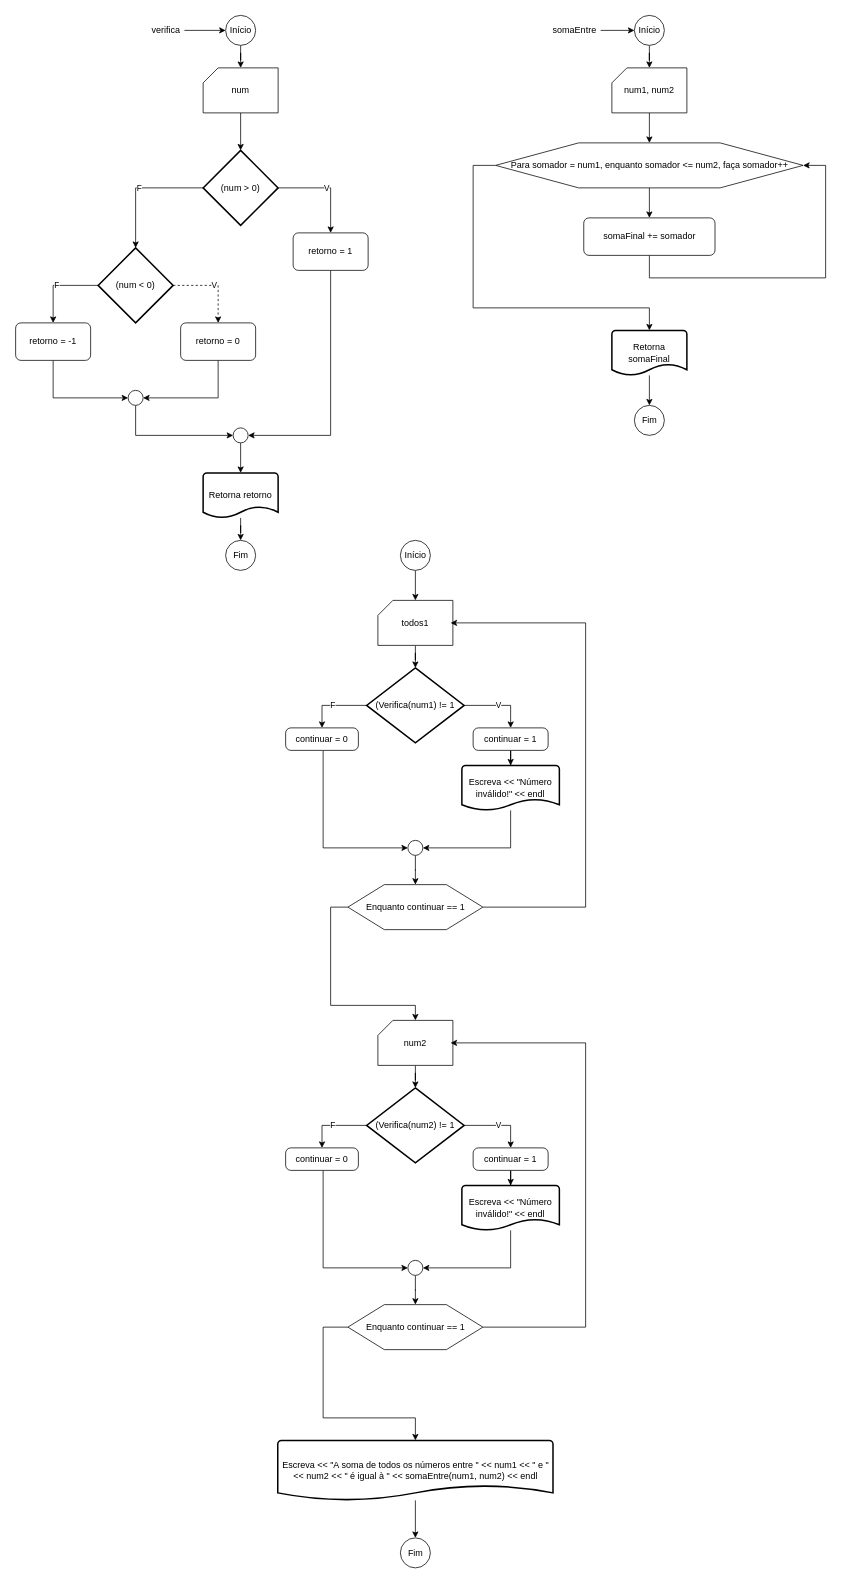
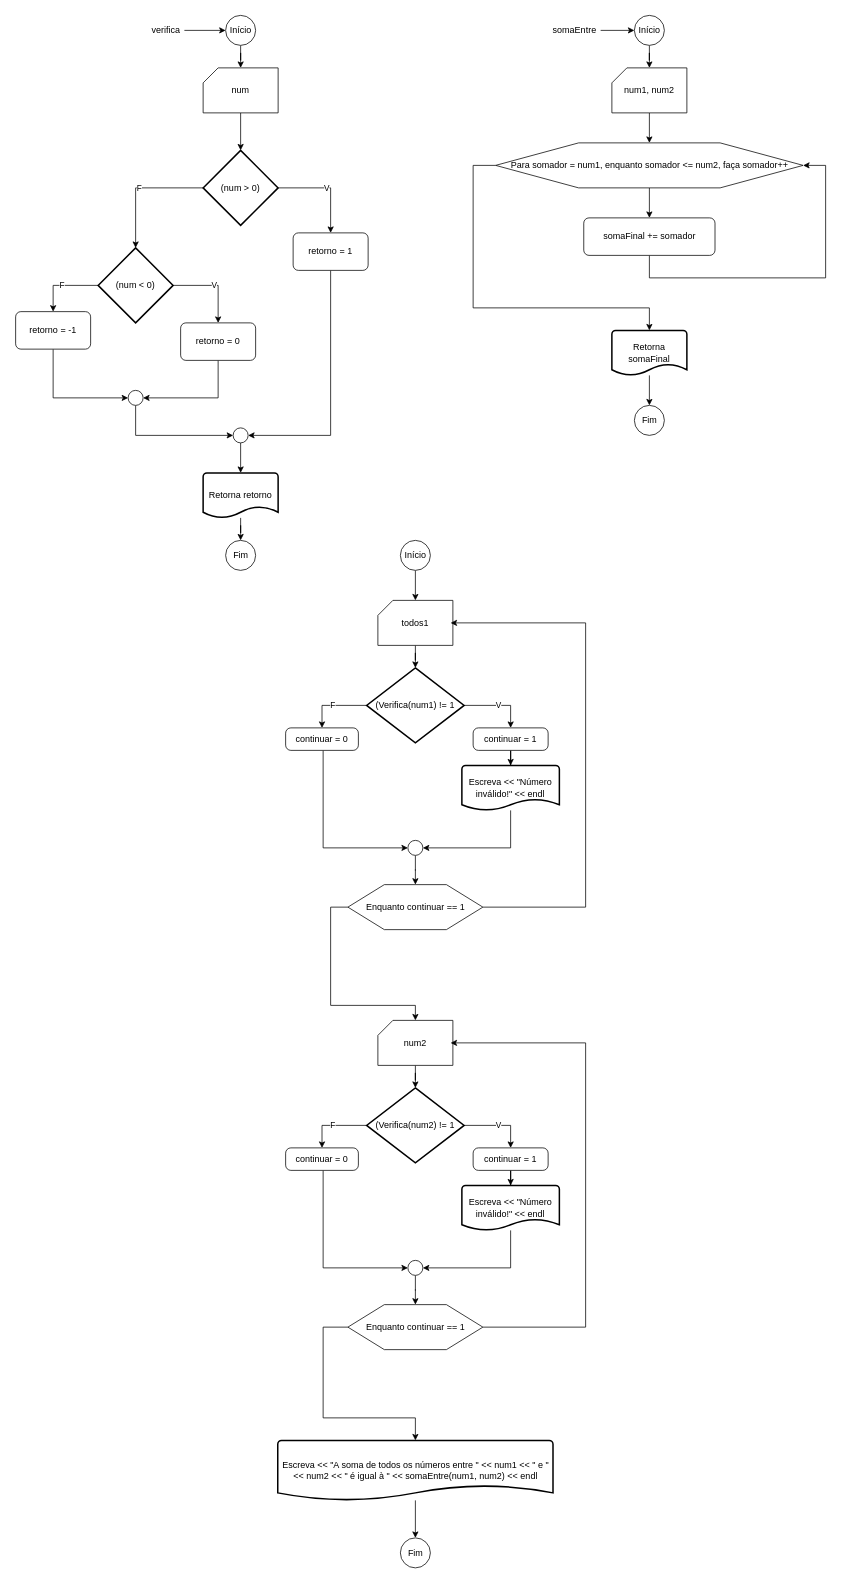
- <mxCell id="13" value="V" style="edgeStyle=orthogonalEdgeStyle;rounded=0;orthogonalLoop=1;jettySize=auto;html=1;entryX=0.5;entryY=0;entryDx=0;entryDy=0;dashed=1;" edge="1" parent="1" source="15" target="17"><mxGeometry relative="1" as="geometry" /></mxCell>
+ <mxCell id="13" value="V" style="edgeStyle=orthogonalEdgeStyle;rounded=0;orthogonalLoop=1;jettySize=auto;html=1;entryX=0.5;entryY=0;entryDx=0;entryDy=0;" edge="1" parent="1" source="15" target="17"><mxGeometry relative="1" as="geometry" /></mxCell>
- <mxCell id="19" value="retorno = -1" style="rounded=1;whiteSpace=wrap;html=1;absoluteArcSize=1;arcSize=14;strokeWidth=1;" vertex="1" parent="1"><mxGeometry x="20" y="430" width="100" height="50" as="geometry" /></mxCell>
+ <mxCell id="19" value="retorno = -1" style="rounded=1;whiteSpace=wrap;html=1;absoluteArcSize=1;arcSize=14;strokeWidth=1;" vertex="1" parent="1"><mxGeometry x="20" y="415" width="100" height="50" as="geometry" /></mxCell>
